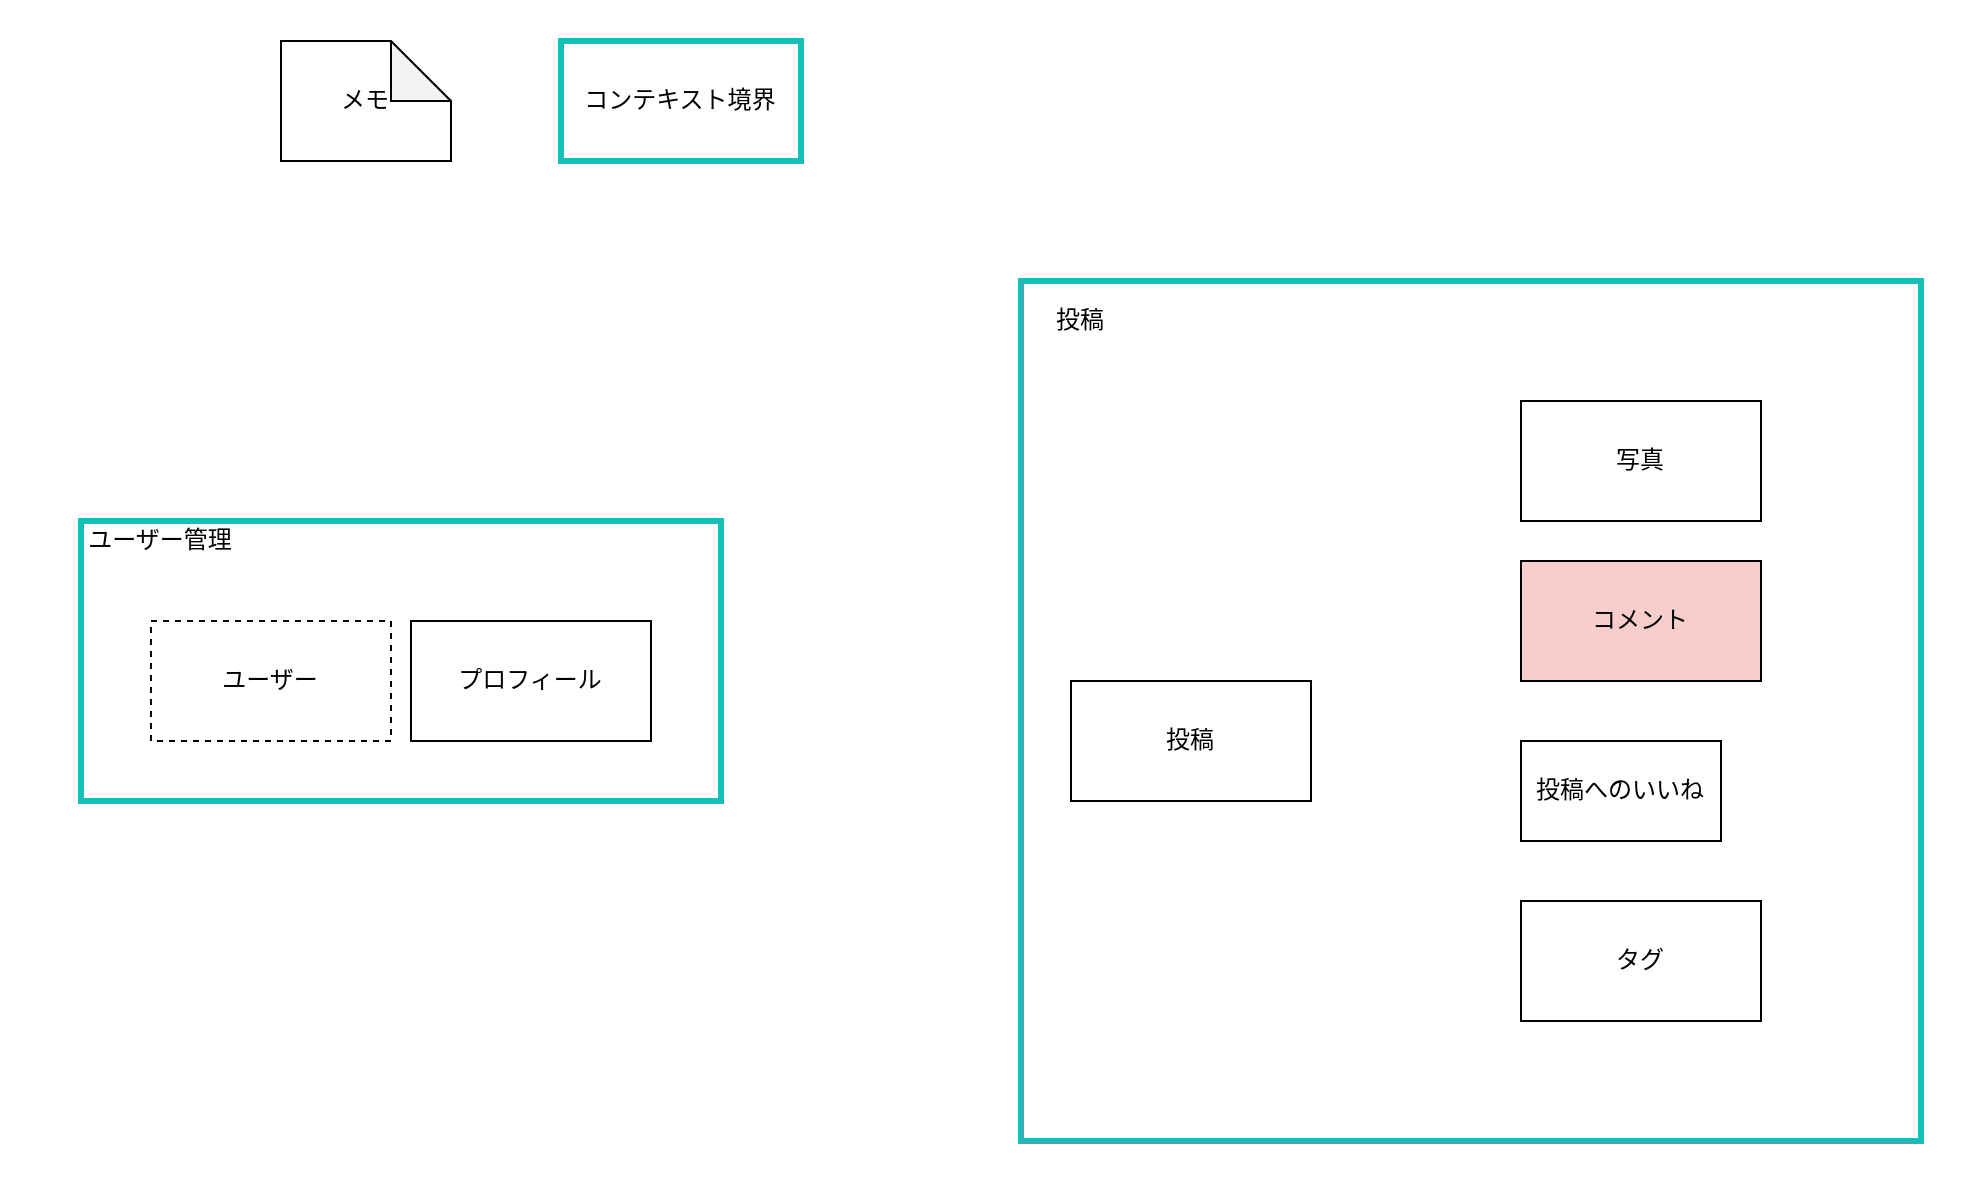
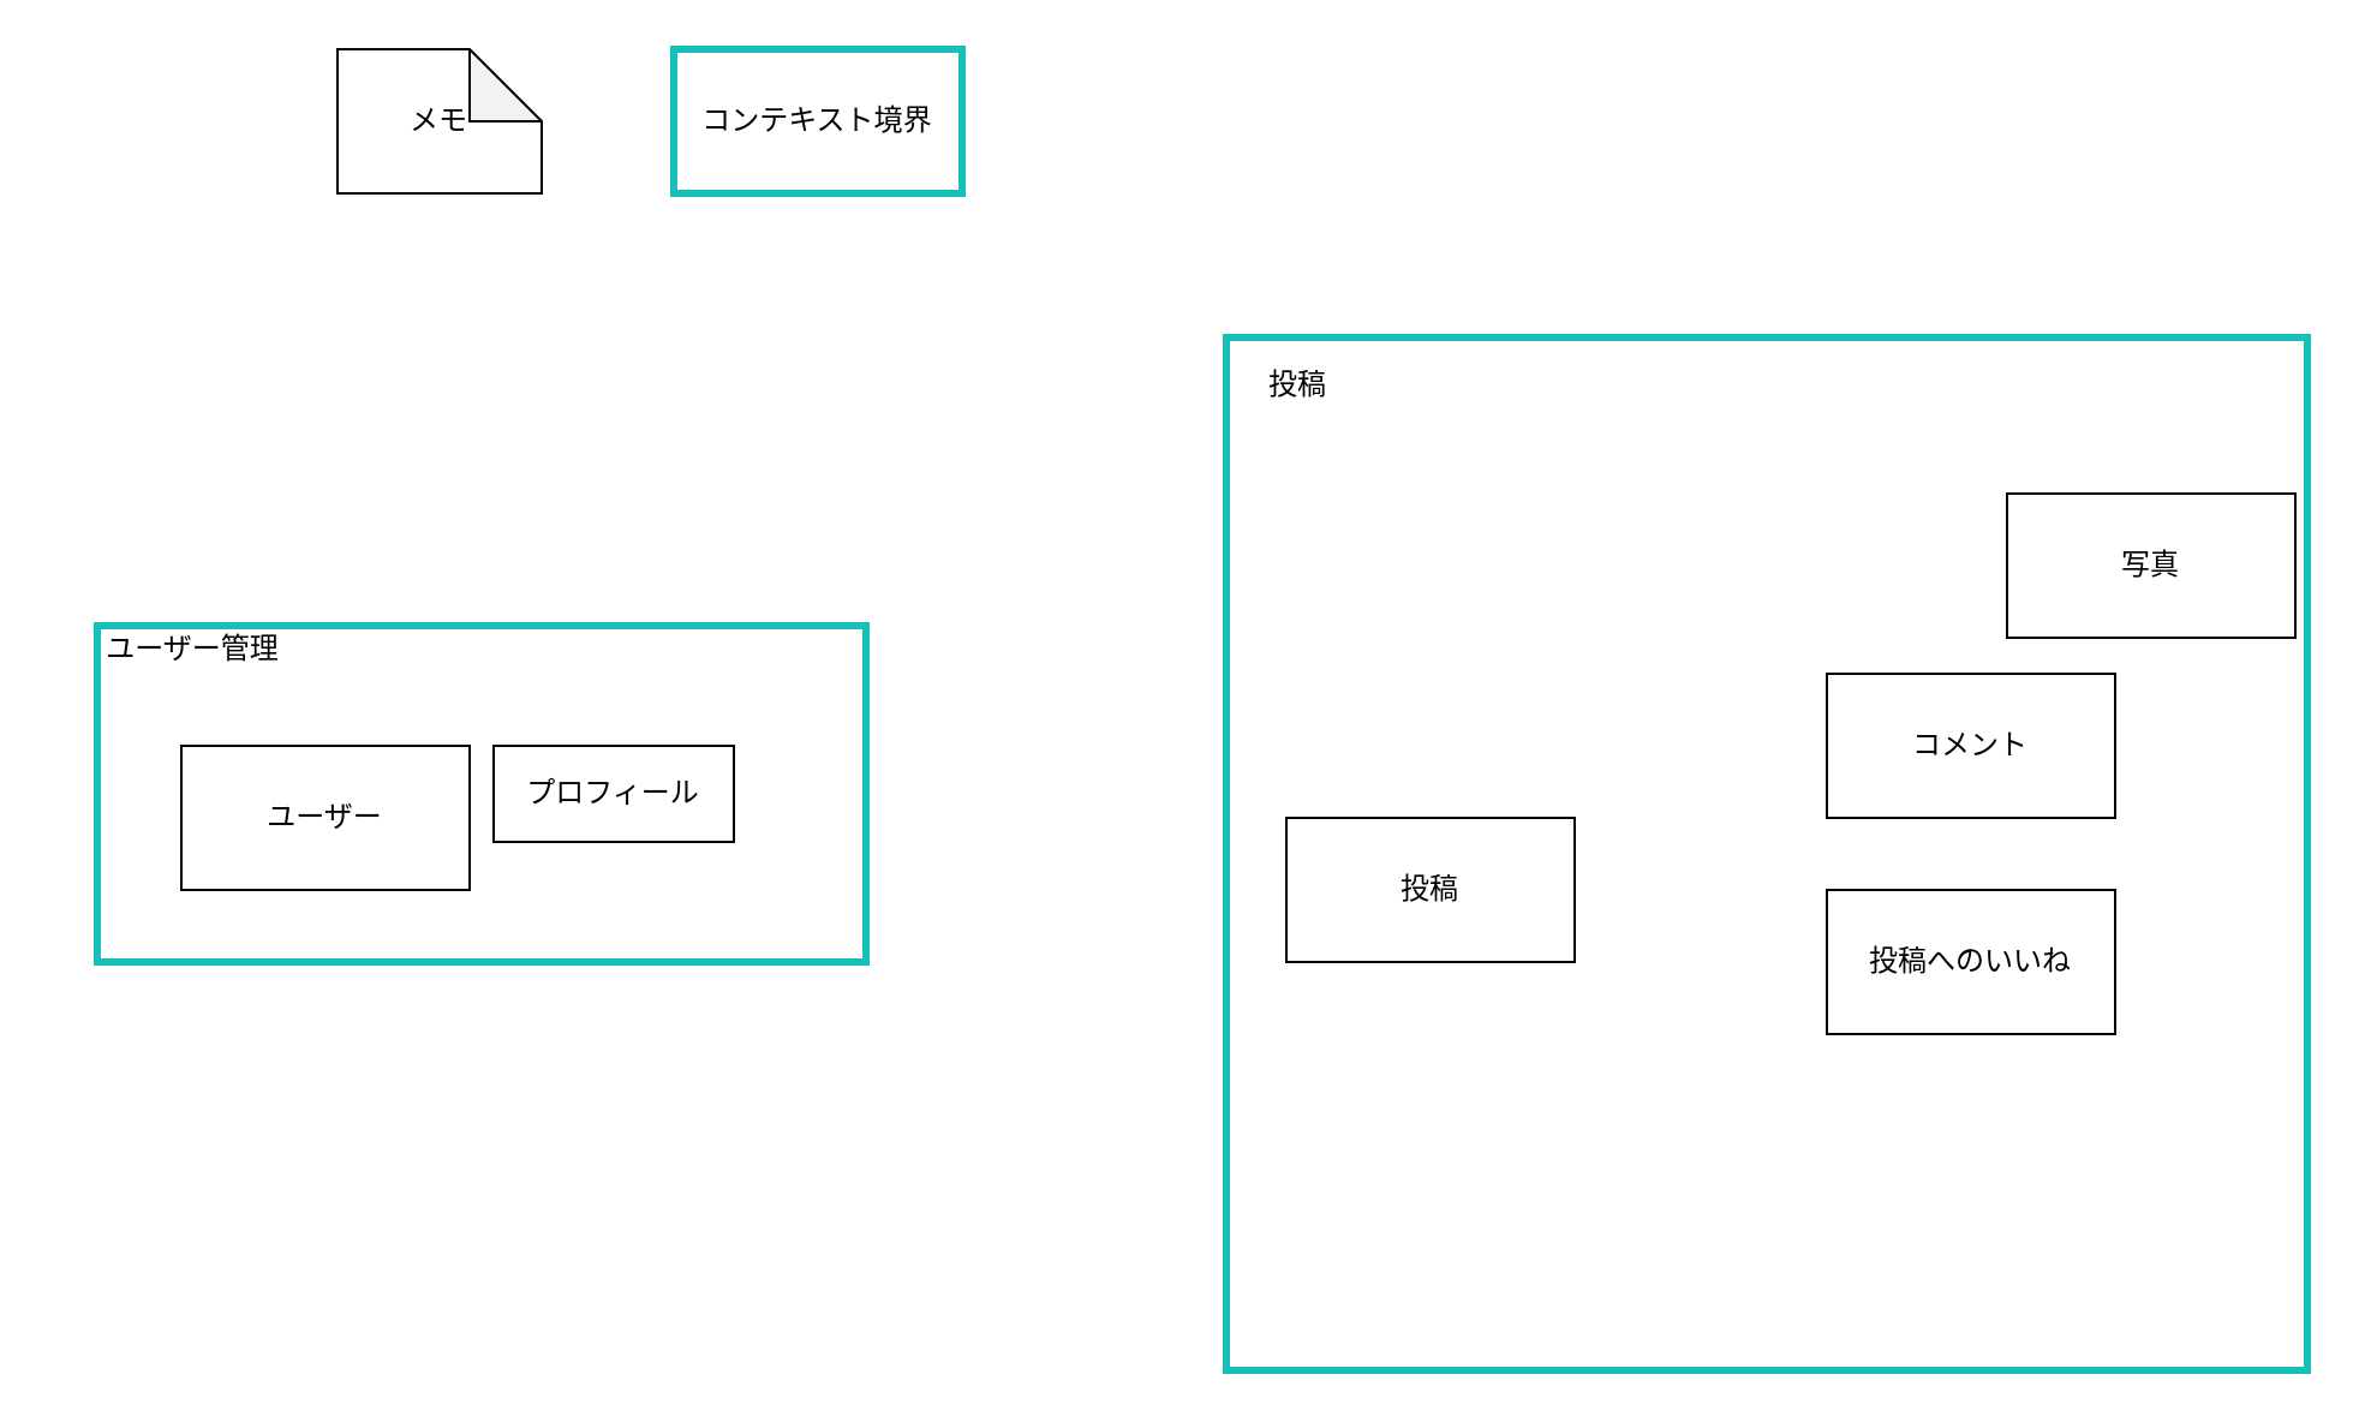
- <mxCell id="9" value="写真" style="rounded=0;whiteSpace=wrap;html=1;" vertex="1" parent="1"><mxGeometry x="760" y="200" width="120" height="60" as="geometry" /></mxCell>
+ <mxCell id="9" value="写真" style="rounded=0;whiteSpace=wrap;html=1;" vertex="1" parent="1"><mxGeometry x="835" y="205" width="120" height="60" as="geometry" /></mxCell>
- <mxCell id="10" value="コメント" style="rounded=0;whiteSpace=wrap;html=1;fillColor=#f8cecc;" vertex="1" parent="1"><mxGeometry x="760" y="280" width="120" height="60" as="geometry" /></mxCell>
+ <mxCell id="10" value="コメント" style="rounded=0;whiteSpace=wrap;html=1;" vertex="1" parent="1"><mxGeometry x="760" y="280" width="120" height="60" as="geometry" /></mxCell>
- <mxCell id="7" value="ユーザー" style="rounded=0;whiteSpace=wrap;html=1;dashed=1;" vertex="1" parent="1"><mxGeometry x="75" y="310" width="120" height="60" as="geometry" /></mxCell>
+ <mxCell id="7" value="ユーザー" style="rounded=0;whiteSpace=wrap;html=1;" vertex="1" parent="1"><mxGeometry x="75" y="310" width="120" height="60" as="geometry" /></mxCell>
- <mxCell id="6" value="プロフィール" style="rounded=0;whiteSpace=wrap;html=1;" vertex="1" parent="1"><mxGeometry x="205" y="310" width="120" height="60" as="geometry" /></mxCell>
+ <mxCell id="6" value="プロフィール" style="rounded=0;whiteSpace=wrap;html=1;" vertex="1" parent="1"><mxGeometry x="205" y="310" width="100" height="40" as="geometry" /></mxCell>
- <mxCell id="11" value="投稿へのいいね" style="rounded=0;whiteSpace=wrap;html=1;" vertex="1" parent="1"><mxGeometry x="760" y="370" width="100" height="50" as="geometry" /></mxCell>
+ <mxCell id="11" value="投稿へのいいね" style="rounded=0;whiteSpace=wrap;html=1;" vertex="1" parent="1"><mxGeometry x="760" y="370" width="120" height="60" as="geometry" /></mxCell>
- <mxCell id="12" value="タグ" style="rounded=0;whiteSpace=wrap;html=1;" vertex="1" parent="1"><mxGeometry x="760" y="450" width="120" height="60" as="geometry" /></mxCell>
